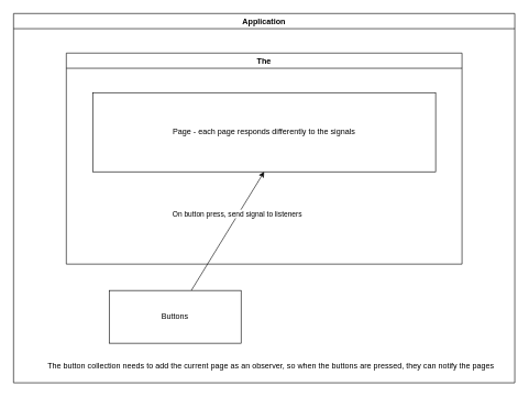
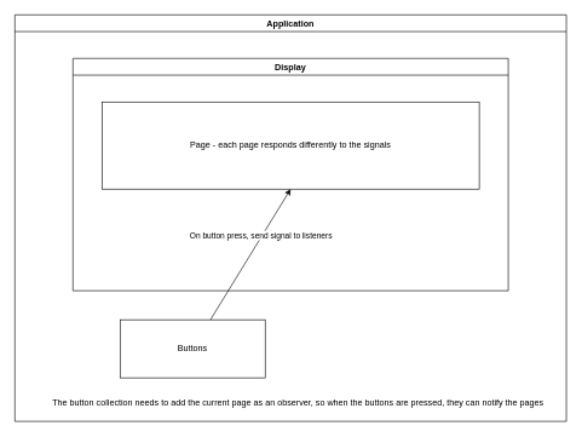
- <mxCell id="3" value="The" style="swimlane;whiteSpace=wrap;html=1;" vertex="1" parent="2"><mxGeometry x="80" y="60" width="600" height="320" as="geometry" /></mxCell>
+ <mxCell id="3" value="Display" style="swimlane;whiteSpace=wrap;html=1;" vertex="1" parent="2"><mxGeometry x="80" y="60" width="600" height="320" as="geometry" /></mxCell>
